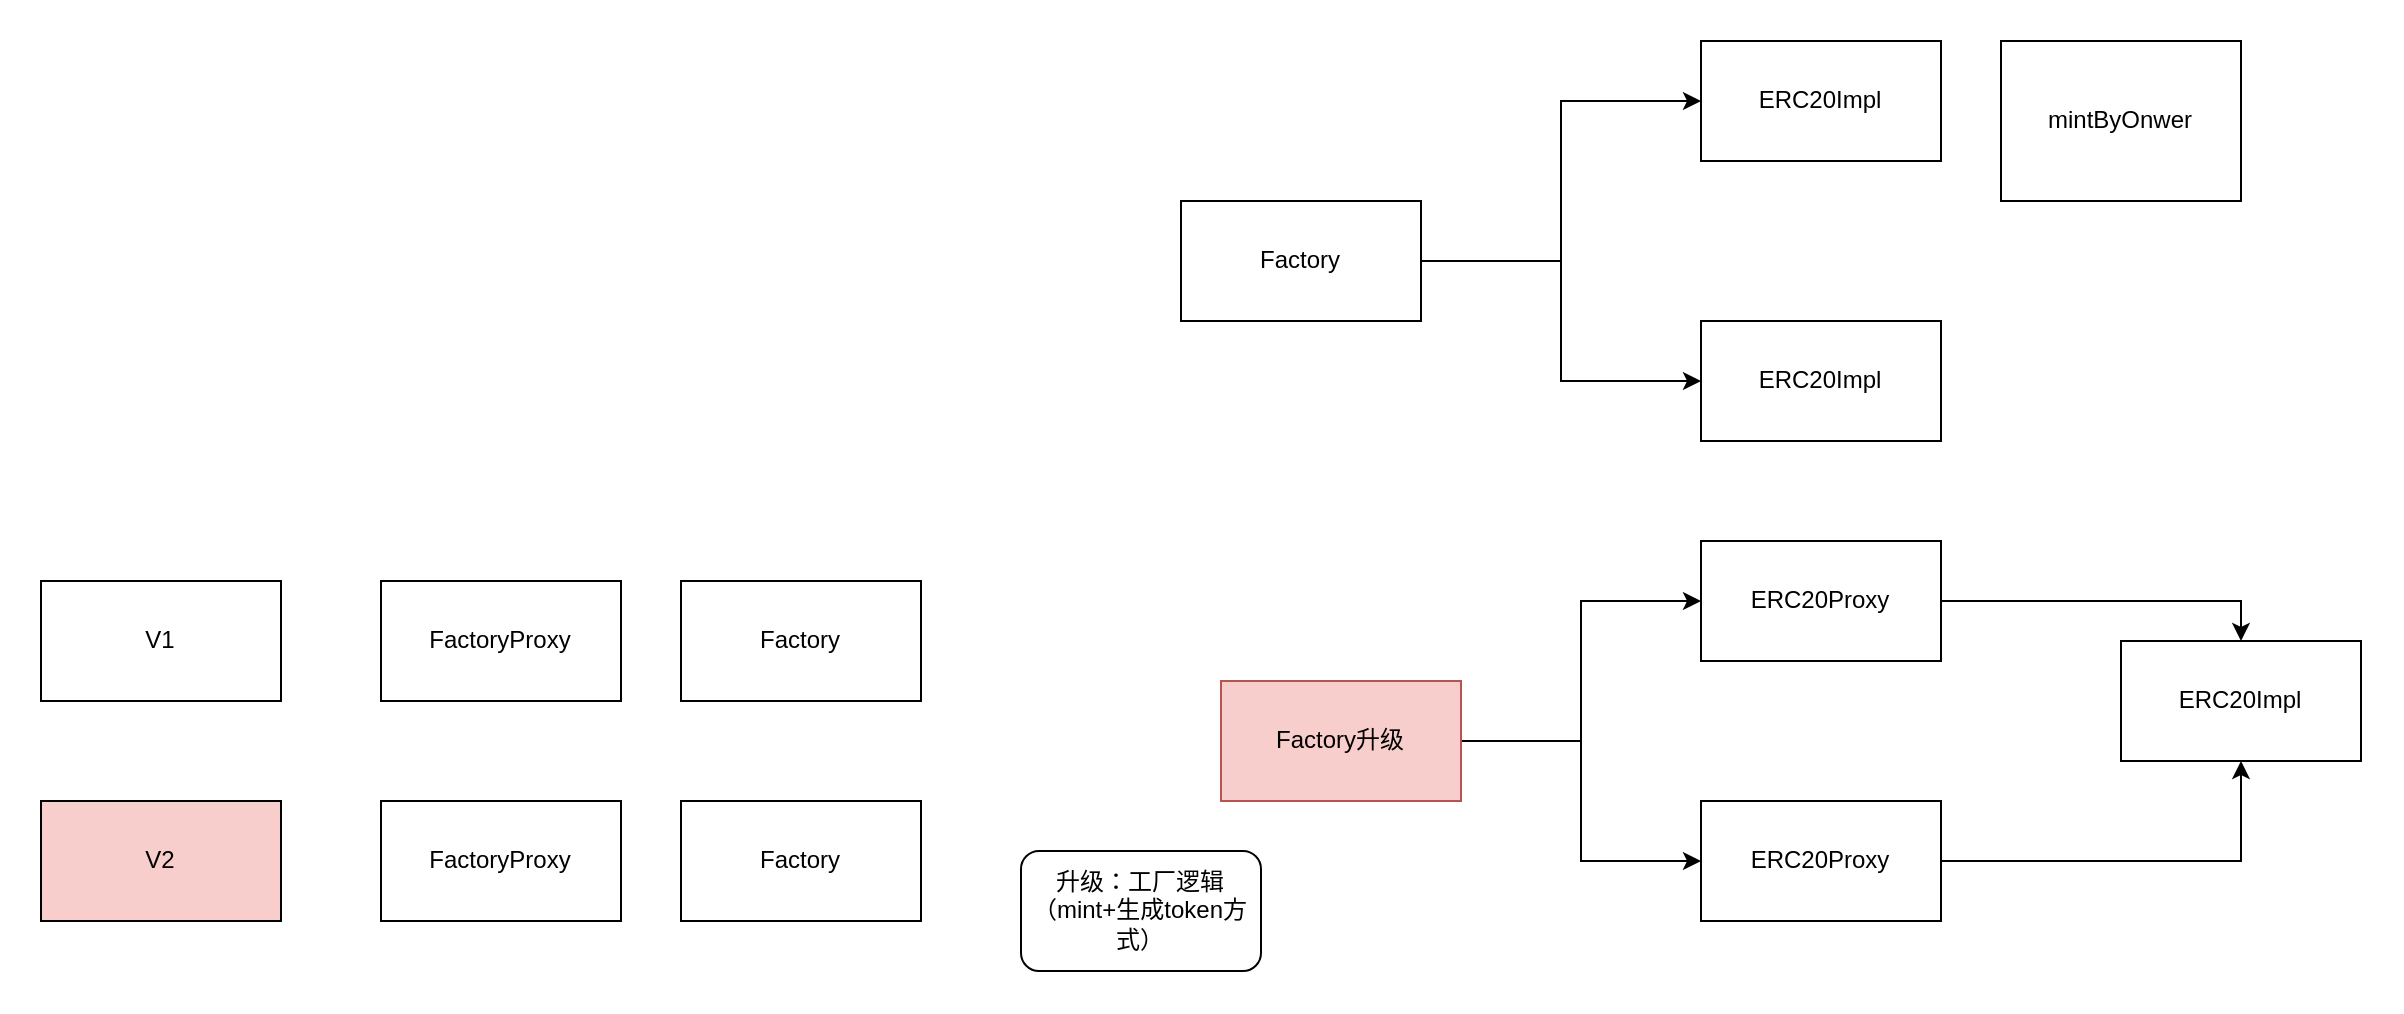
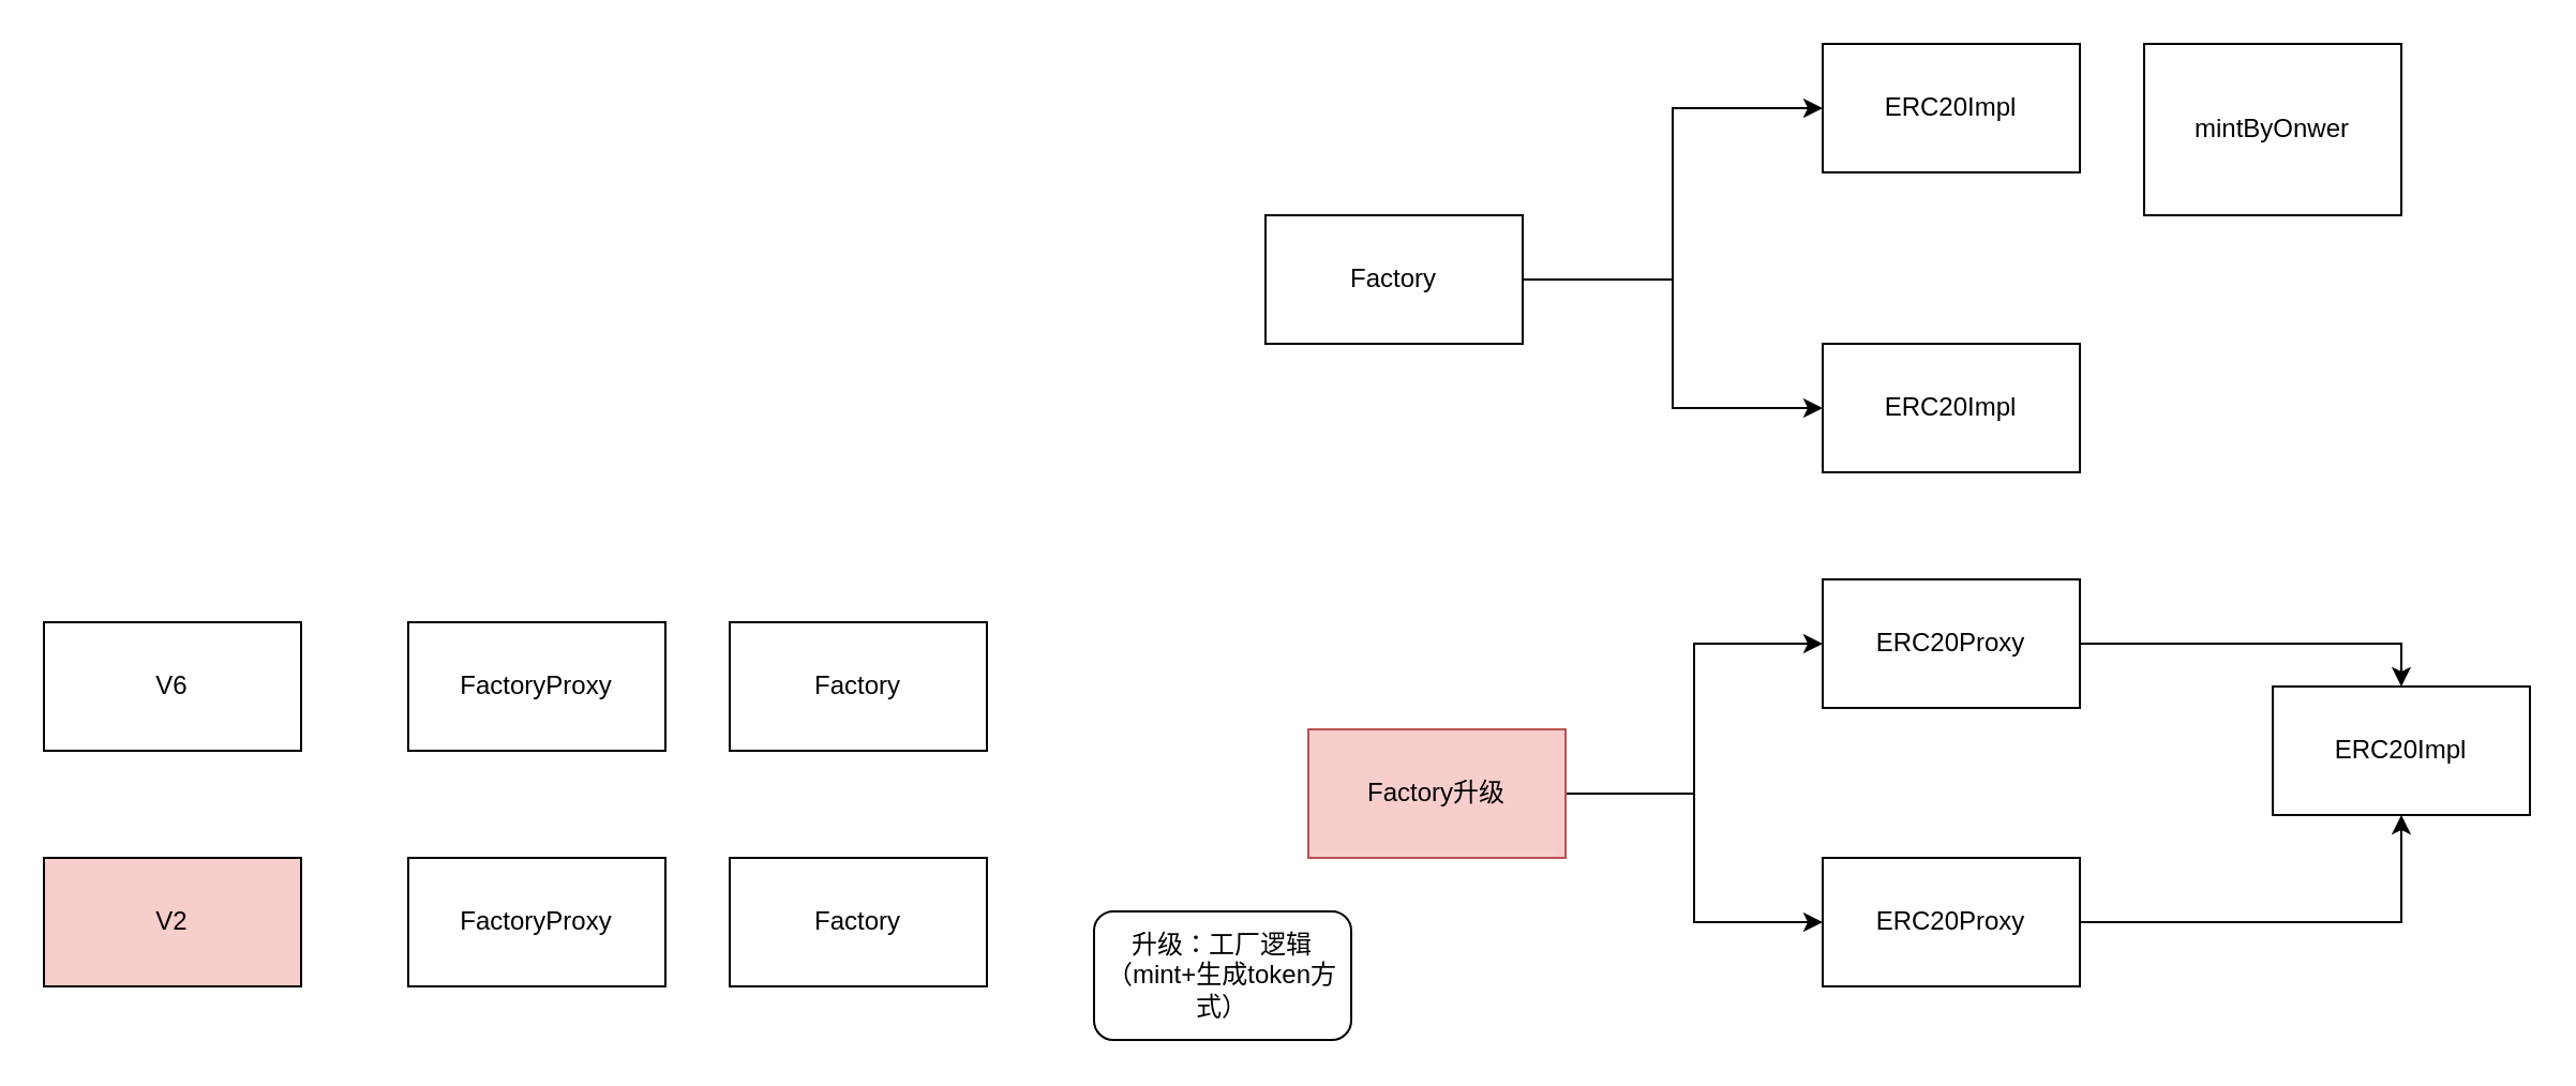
- <mxCell id="8" value="V1" style="rounded=0;whiteSpace=wrap;html=1;" vertex="1" parent="1"><mxGeometry x="20" y="290" width="120" height="60" as="geometry" /></mxCell>
+ <mxCell id="8" value="V6" style="rounded=0;whiteSpace=wrap;html=1;" vertex="1" parent="1"><mxGeometry x="20" y="290" width="120" height="60" as="geometry" /></mxCell>
